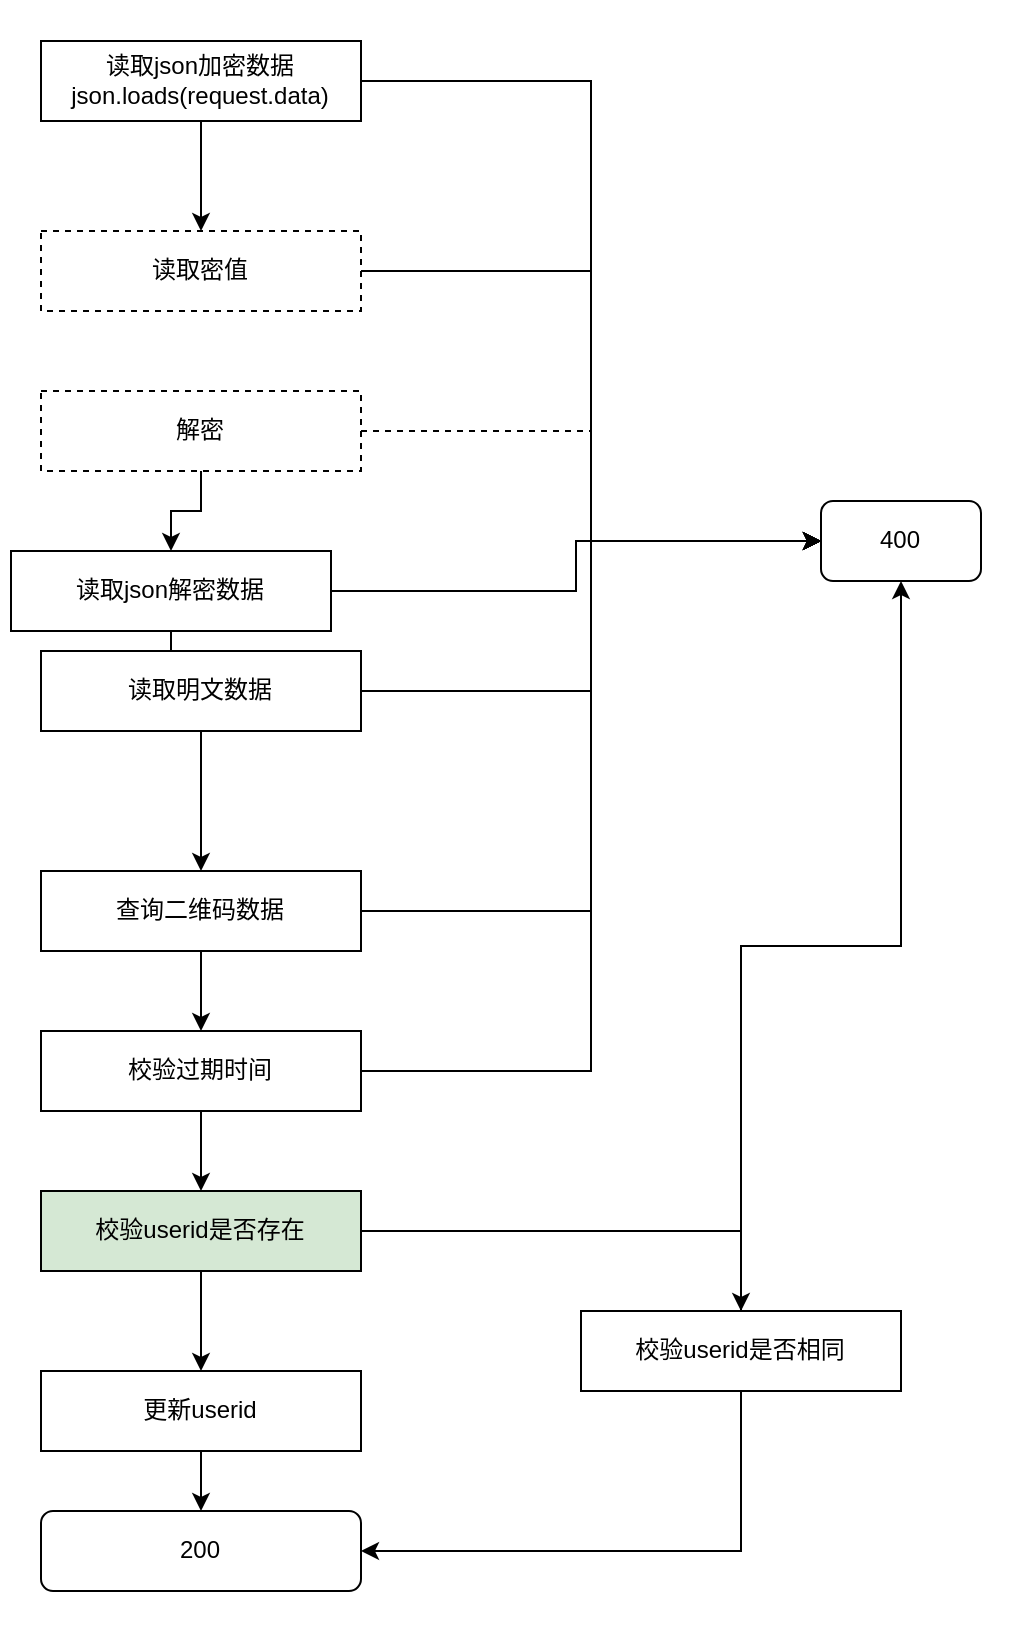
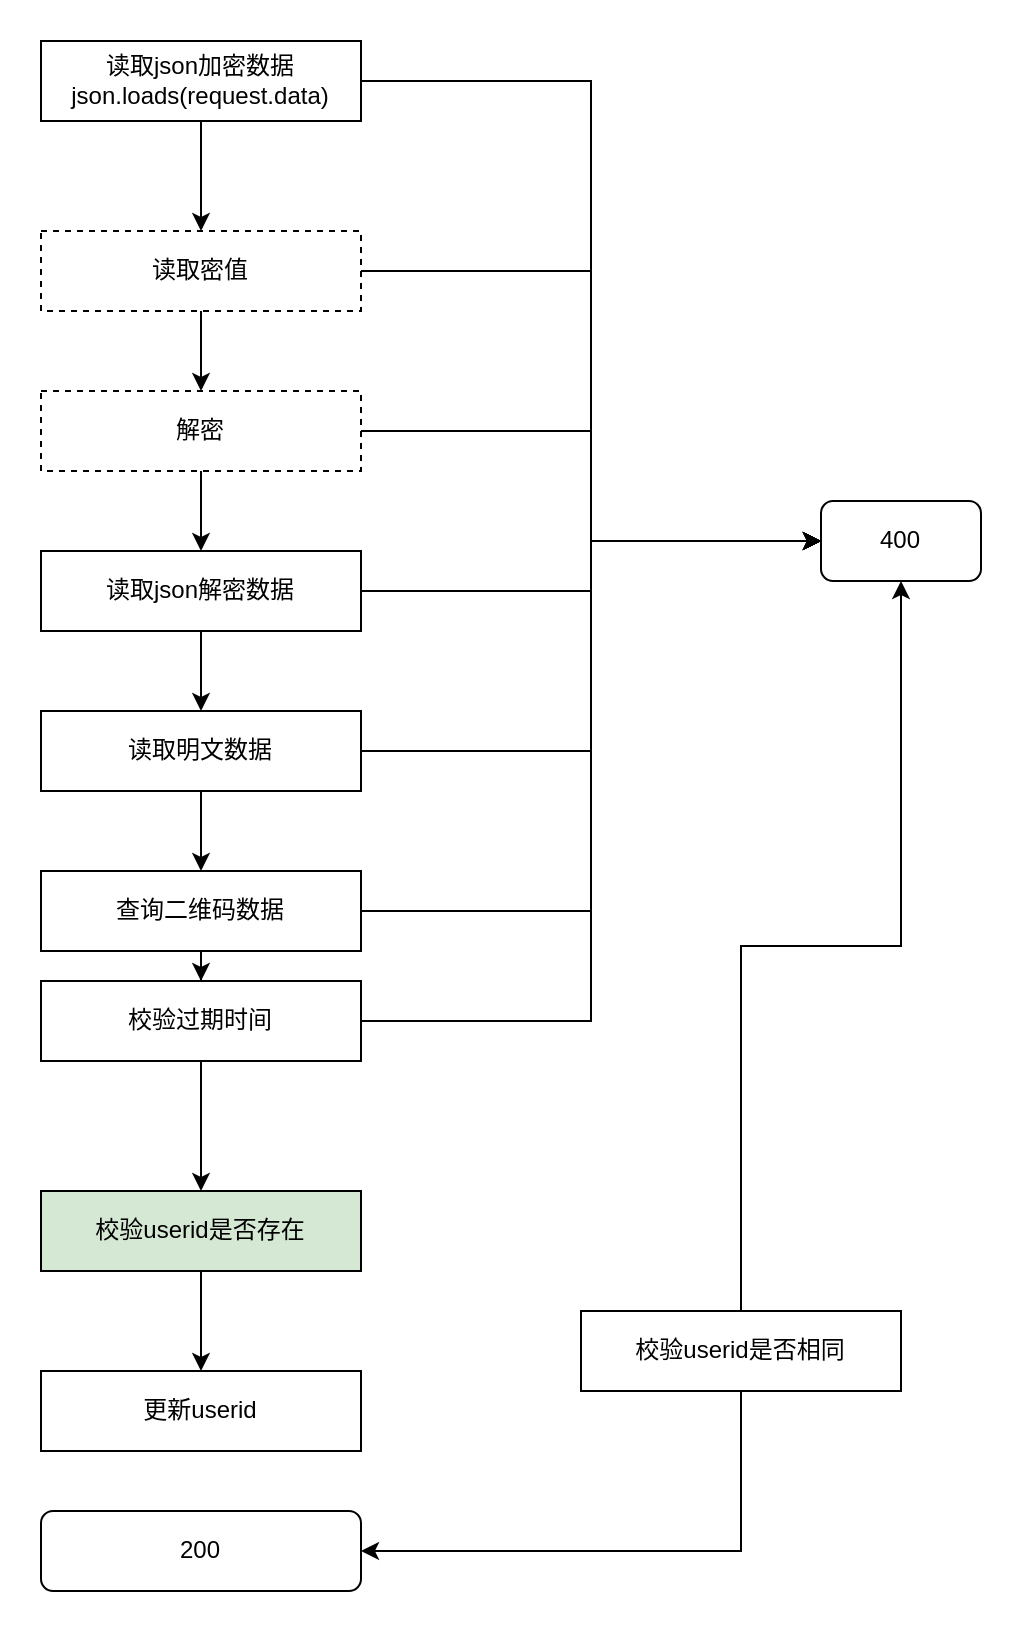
+ <mxCell id="5" style="edgeStyle=orthogonalEdgeStyle;rounded=0;orthogonalLoop=1;jettySize=auto;html=1;entryX=0.5;entryY=0;entryDx=0;entryDy=0;" edge="1" parent="1" source="7" target="10"><mxGeometry relative="1" as="geometry" /></mxCell>
- <mxCell id="9" style="edgeStyle=orthogonalEdgeStyle;rounded=0;orthogonalLoop=1;jettySize=auto;html=1;entryX=0;entryY=0.5;entryDx=0;entryDy=0;dashed=1;" edge="1" parent="1" source="10" target="23"><mxGeometry relative="1" as="geometry" /></mxCell>
+ <mxCell id="9" style="edgeStyle=orthogonalEdgeStyle;rounded=0;orthogonalLoop=1;jettySize=auto;html=1;entryX=0;entryY=0.5;entryDx=0;entryDy=0;" edge="1" parent="1" source="10" target="23"><mxGeometry relative="1" as="geometry" /></mxCell>
- <mxCell id="13" value="读取json解密数据" style="rounded=0;whiteSpace=wrap;html=1;" vertex="1" parent="1"><mxGeometry x="5" y="275" width="160" height="40" as="geometry" /></mxCell>
+ <mxCell id="13" value="读取json解密数据" style="rounded=0;whiteSpace=wrap;html=1;" vertex="1" parent="1"><mxGeometry x="20" y="275" width="160" height="40" as="geometry" /></mxCell>
- <mxCell id="16" value="读取明文数据" style="rounded=0;whiteSpace=wrap;html=1;" vertex="1" parent="1"><mxGeometry x="20" y="325" width="160" height="40" as="geometry" /></mxCell>
+ <mxCell id="16" value="读取明文数据" style="rounded=0;whiteSpace=wrap;html=1;" vertex="1" parent="1"><mxGeometry x="20" y="355" width="160" height="40" as="geometry" /></mxCell>
- <mxCell id="22" value="校验过期时间" style="rounded=0;whiteSpace=wrap;html=1;" vertex="1" parent="1"><mxGeometry x="20" y="515" width="160" height="40" as="geometry" /></mxCell>
+ <mxCell id="22" value="校验过期时间" style="rounded=0;whiteSpace=wrap;html=1;" vertex="1" parent="1"><mxGeometry x="20" y="490" width="160" height="40" as="geometry" /></mxCell>
- <mxCell id="25" style="edgeStyle=orthogonalEdgeStyle;rounded=0;orthogonalLoop=1;jettySize=auto;html=1;" edge="1" parent="1" source="26" target="32"><mxGeometry relative="1" as="geometry" /></mxCell>
- <mxCell id="27" style="edgeStyle=orthogonalEdgeStyle;rounded=0;orthogonalLoop=1;jettySize=auto;html=1;" edge="1" parent="1" source="29" target="30"><mxGeometry relative="1" as="geometry" /></mxCell>
